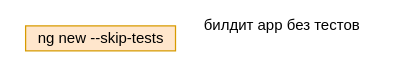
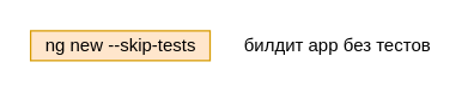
- <mxCell id="3" value="билдит аpp без тестов" style="text;html=1;align=center;verticalAlign=middle;resizable=0;points=[];autosize=1;" vertex="1" parent="1"><mxGeometry x="155" y="10" width="140" height="20" as="geometry" /></mxCell>
+ <mxCell id="3" value="билдит аpp без тестов" style="text;html=1;align=center;verticalAlign=middle;resizable=0;points=[];autosize=1;" vertex="1" parent="1"><mxGeometry x="155" y="20" width="140" height="20" as="geometry" /></mxCell>
